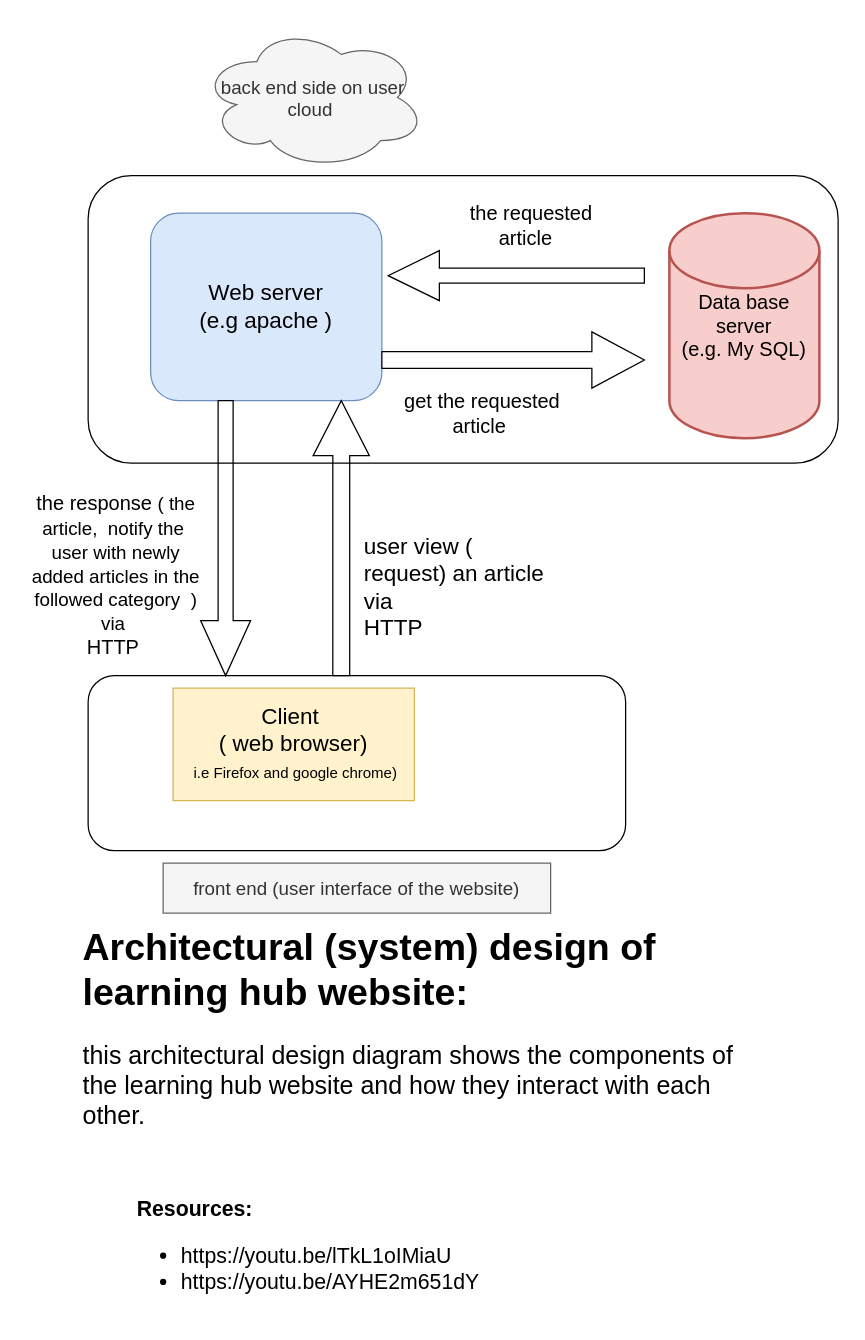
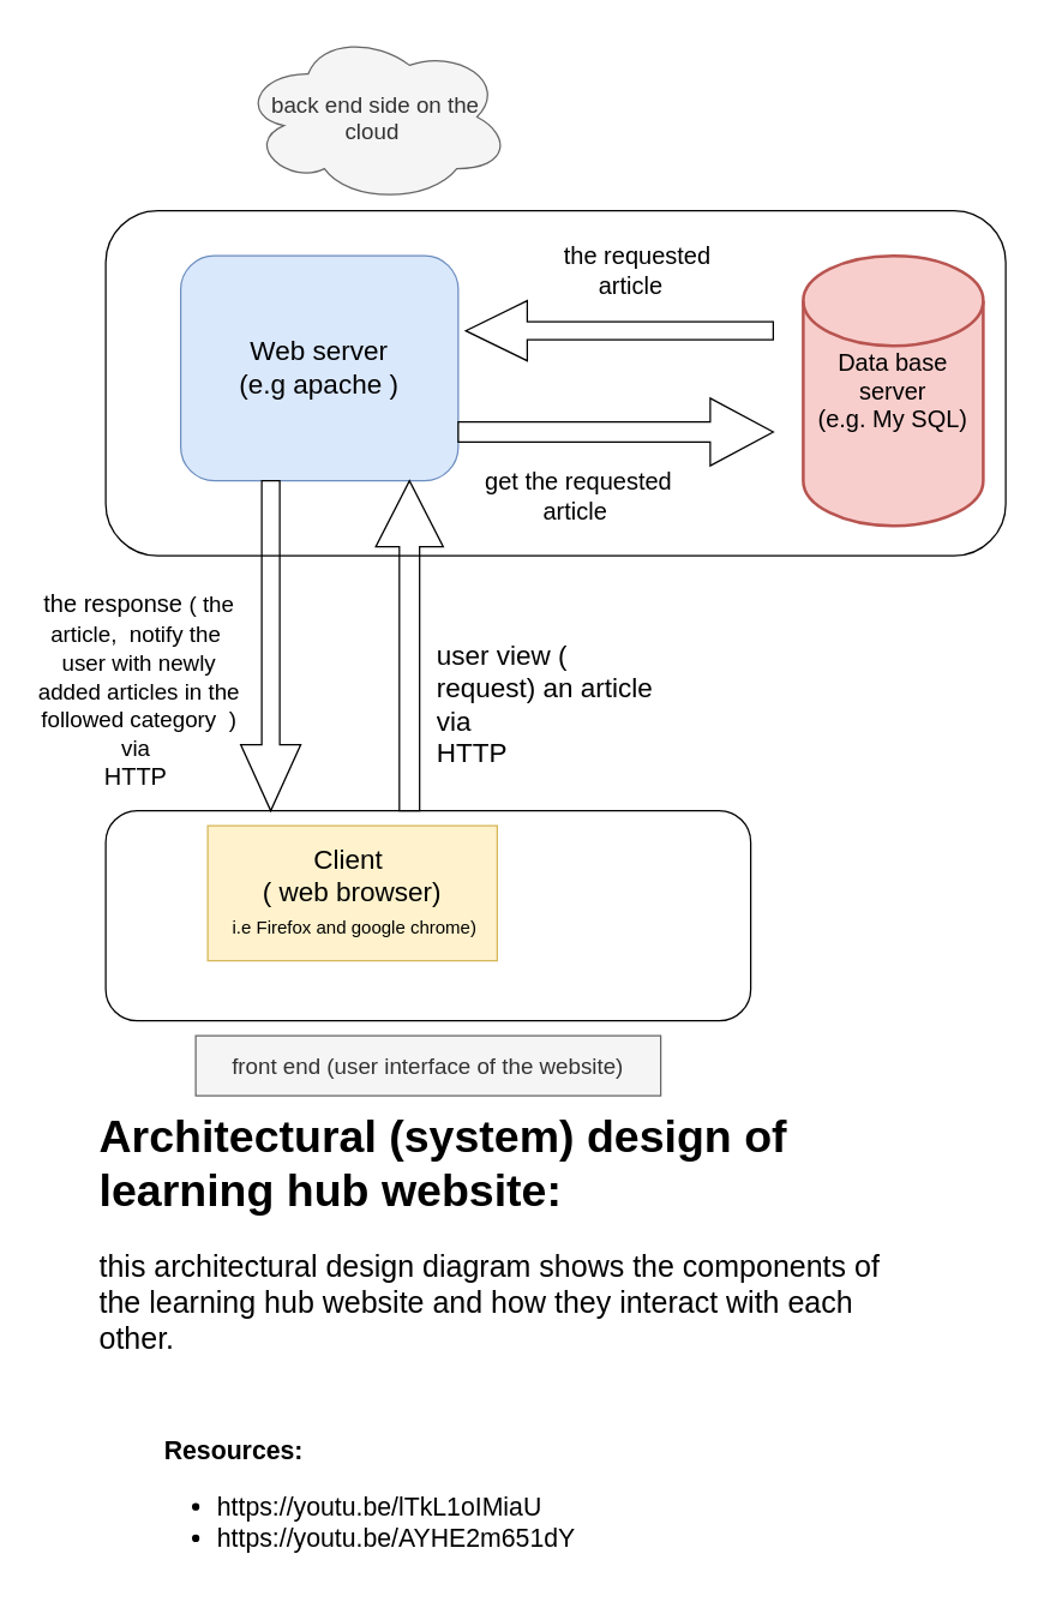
- <mxCell id="16" value="back end side on user cloud&amp;nbsp;" style="ellipse;shape=cloud;whiteSpace=wrap;html=1;rounded=0;shadow=0;comic=0;strokeColor=#666666;fillColor=#f5f5f5;fontSize=15;fontColor=#333333;" parent="1" vertex="1"><mxGeometry x="160" y="20" width="180" height="115" as="geometry" /></mxCell>
+ <mxCell id="16" value="back end side on the cloud&amp;nbsp;" style="ellipse;shape=cloud;whiteSpace=wrap;html=1;rounded=0;shadow=0;comic=0;strokeColor=#666666;fillColor=#f5f5f5;fontSize=15;fontColor=#333333;" parent="1" vertex="1"><mxGeometry x="160" y="20" width="180" height="115" as="geometry" /></mxCell>
